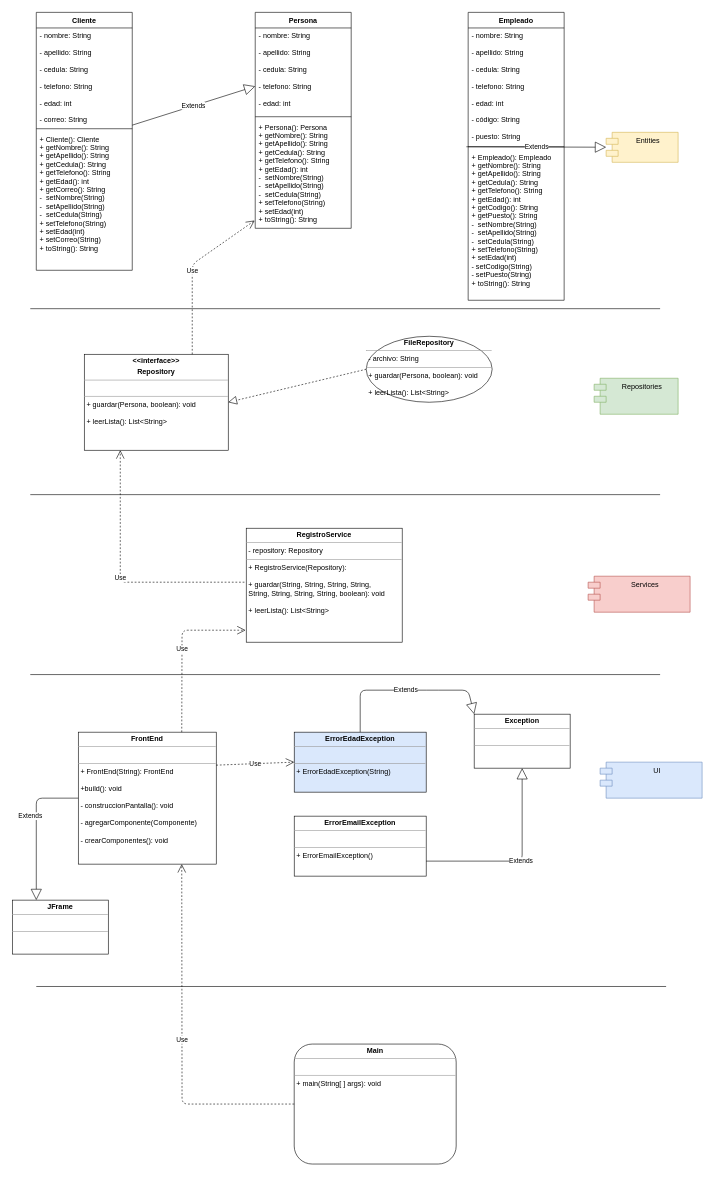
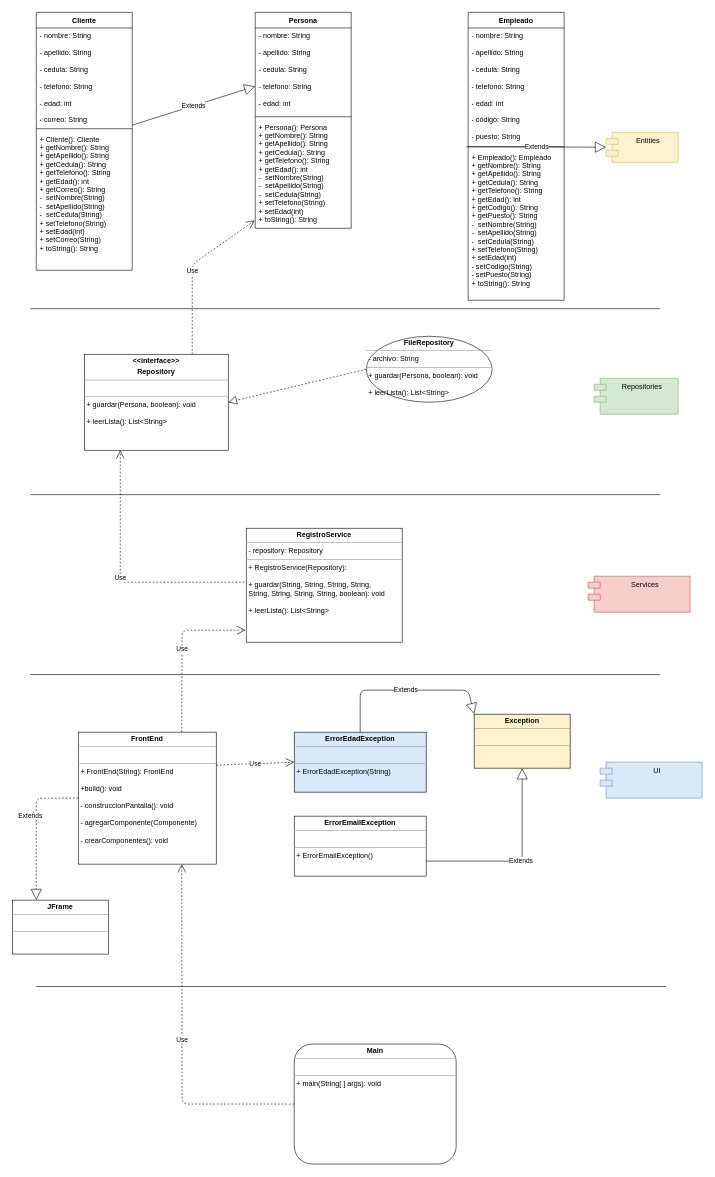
- <mxCell id="32" value="&lt;p style=&quot;margin: 0px ; margin-top: 4px ; text-align: center&quot;&gt;&lt;b&gt;Exception&lt;/b&gt;&lt;/p&gt;&lt;hr size=&quot;1&quot;&gt;&lt;p style=&quot;margin: 0px ; margin-left: 4px&quot;&gt;&lt;br&gt;&lt;/p&gt;&lt;hr size=&quot;1&quot;&gt;&lt;p style=&quot;margin: 0px ; margin-left: 4px&quot;&gt;&lt;br&gt;&lt;/p&gt;" style="verticalAlign=top;align=left;overflow=fill;fontSize=12;fontFamily=Helvetica;html=1;" vertex="1" parent="1"><mxGeometry x="790" y="1190" width="160" height="90" as="geometry" /></mxCell>
+ <mxCell id="32" value="&lt;p style=&quot;margin: 0px ; margin-top: 4px ; text-align: center&quot;&gt;&lt;b&gt;Exception&lt;/b&gt;&lt;/p&gt;&lt;hr size=&quot;1&quot;&gt;&lt;p style=&quot;margin: 0px ; margin-left: 4px&quot;&gt;&lt;br&gt;&lt;/p&gt;&lt;hr size=&quot;1&quot;&gt;&lt;p style=&quot;margin: 0px ; margin-left: 4px&quot;&gt;&lt;br&gt;&lt;/p&gt;" style="verticalAlign=top;align=left;overflow=fill;fontSize=12;fontFamily=Helvetica;html=1;fillColor=#fff2cc;" vertex="1" parent="1"><mxGeometry x="790" y="1190" width="160" height="90" as="geometry" /></mxCell>
- <mxCell id="34" value="Extends" style="endArrow=block;endSize=16;endFill=0;html=1;exitX=0;exitY=0.5;exitDx=0;exitDy=0;entryX=0.25;entryY=0;entryDx=0;entryDy=0;" edge="1" parent="1" source="29" target="33"><mxGeometry x="-0.167" y="-10" width="160" relative="1" as="geometry"><mxPoint x="480" y="1270" as="sourcePoint" /><mxPoint x="640" y="1270" as="targetPoint" /><Array as="points"><mxPoint x="60" y="1330" /></Array><mxPoint as="offset" /></mxGeometry></mxCell>
+ <mxCell id="34" value="Extends" style="endArrow=block;endSize=16;endFill=0;html=1;exitX=0;exitY=0.5;exitDx=0;exitDy=0;entryX=0.25;entryY=0;entryDx=0;entryDy=0;dashed=1;" edge="1" parent="1" source="29" target="33"><mxGeometry x="-0.167" y="-10" width="160" relative="1" as="geometry"><mxPoint x="480" y="1270" as="sourcePoint" /><mxPoint x="640" y="1270" as="targetPoint" /><Array as="points"><mxPoint x="60" y="1330" /></Array><mxPoint as="offset" /></mxGeometry></mxCell>
